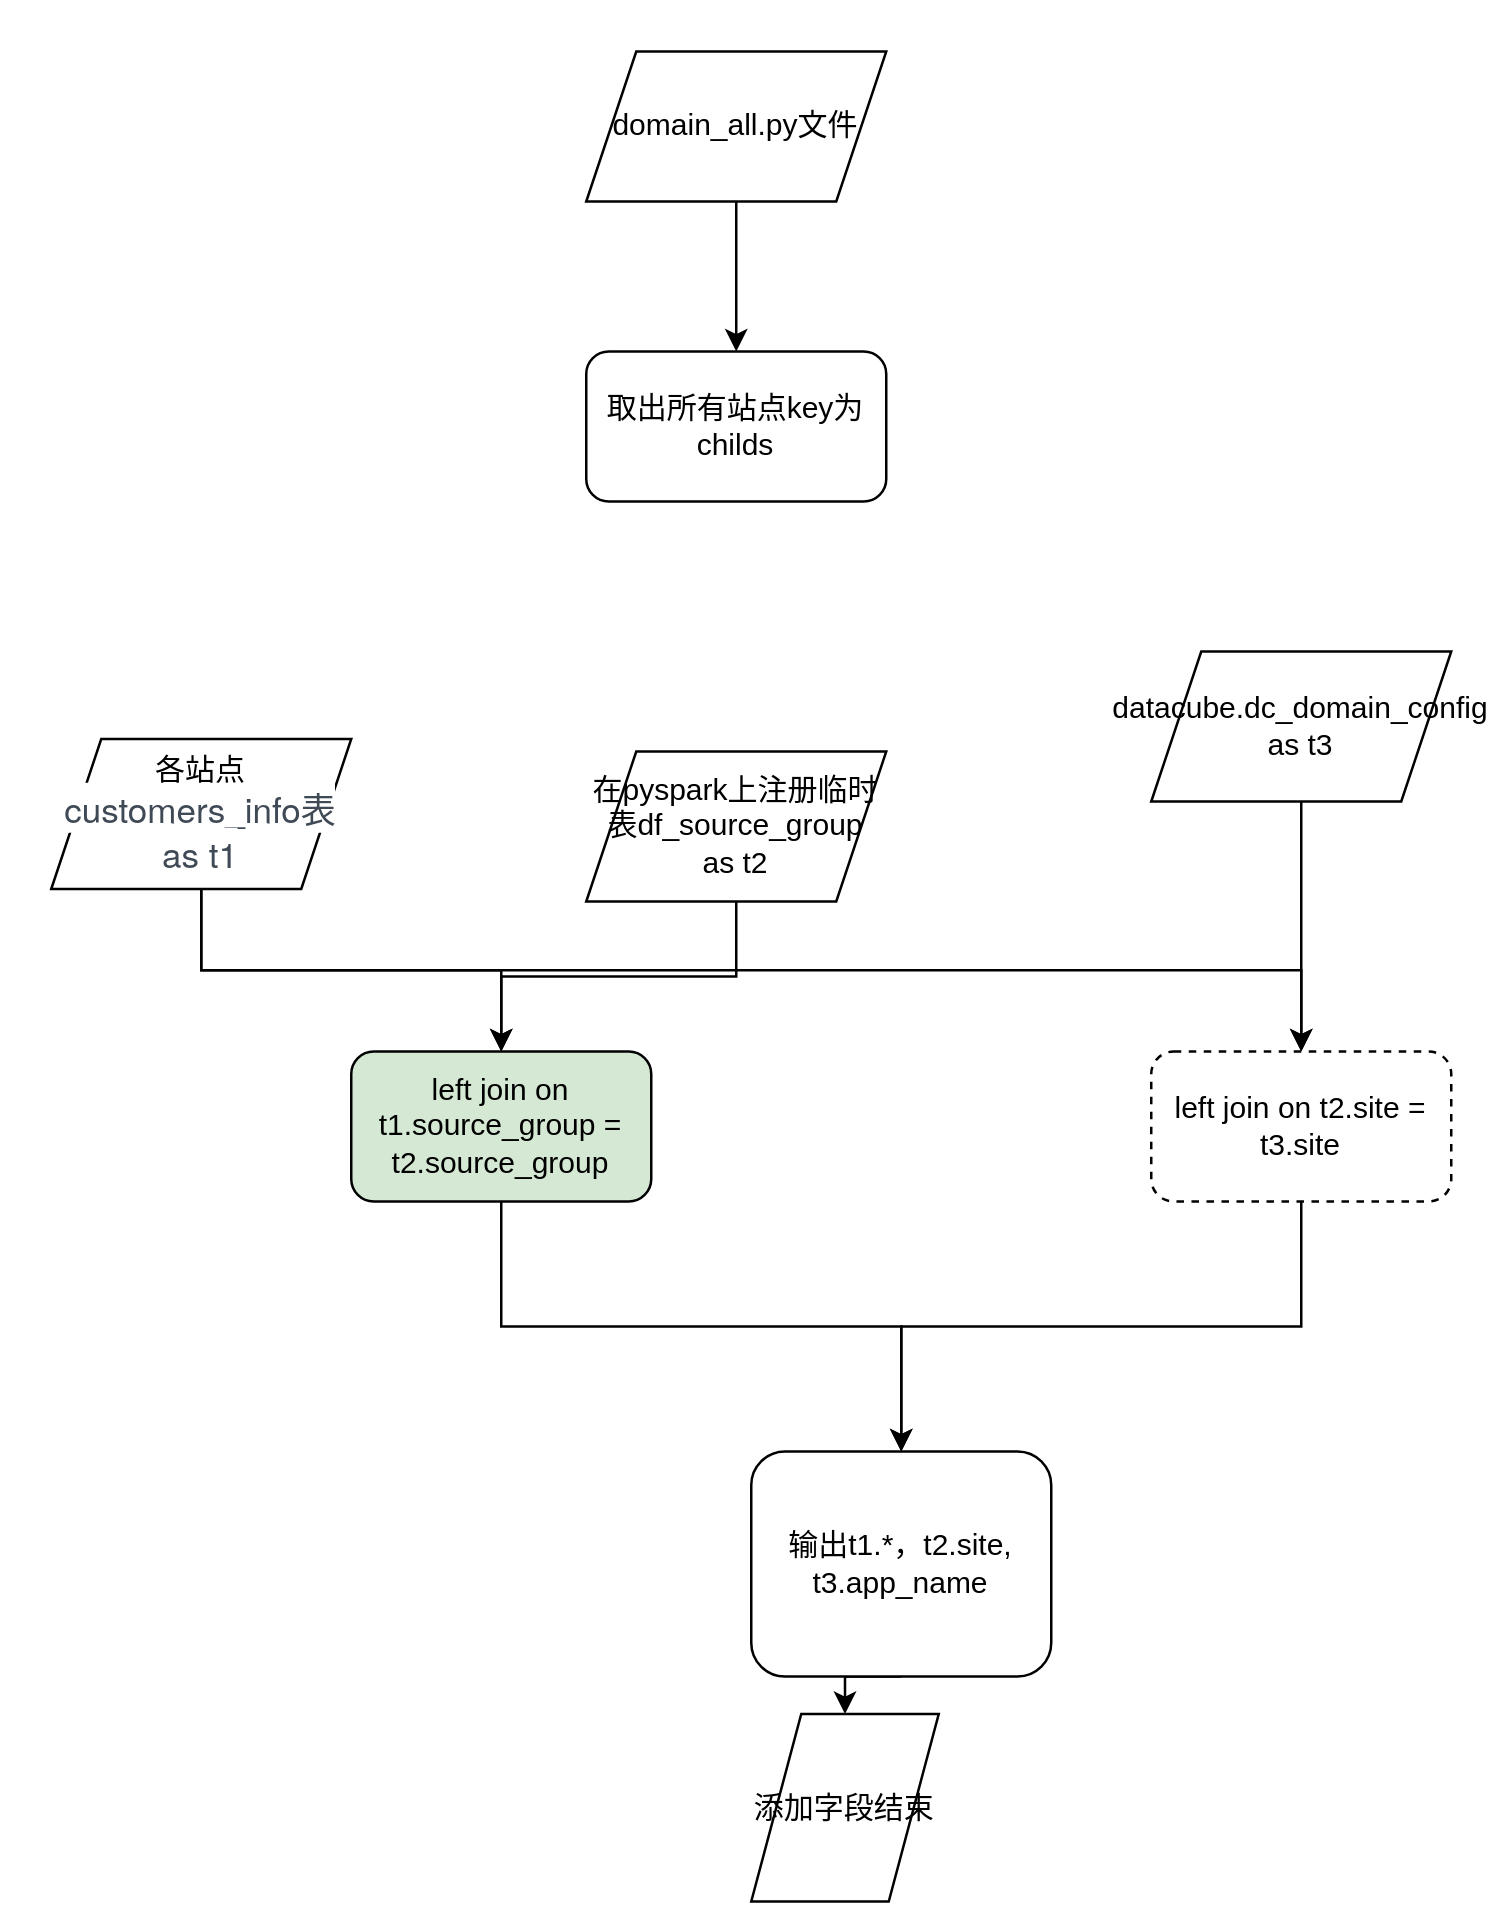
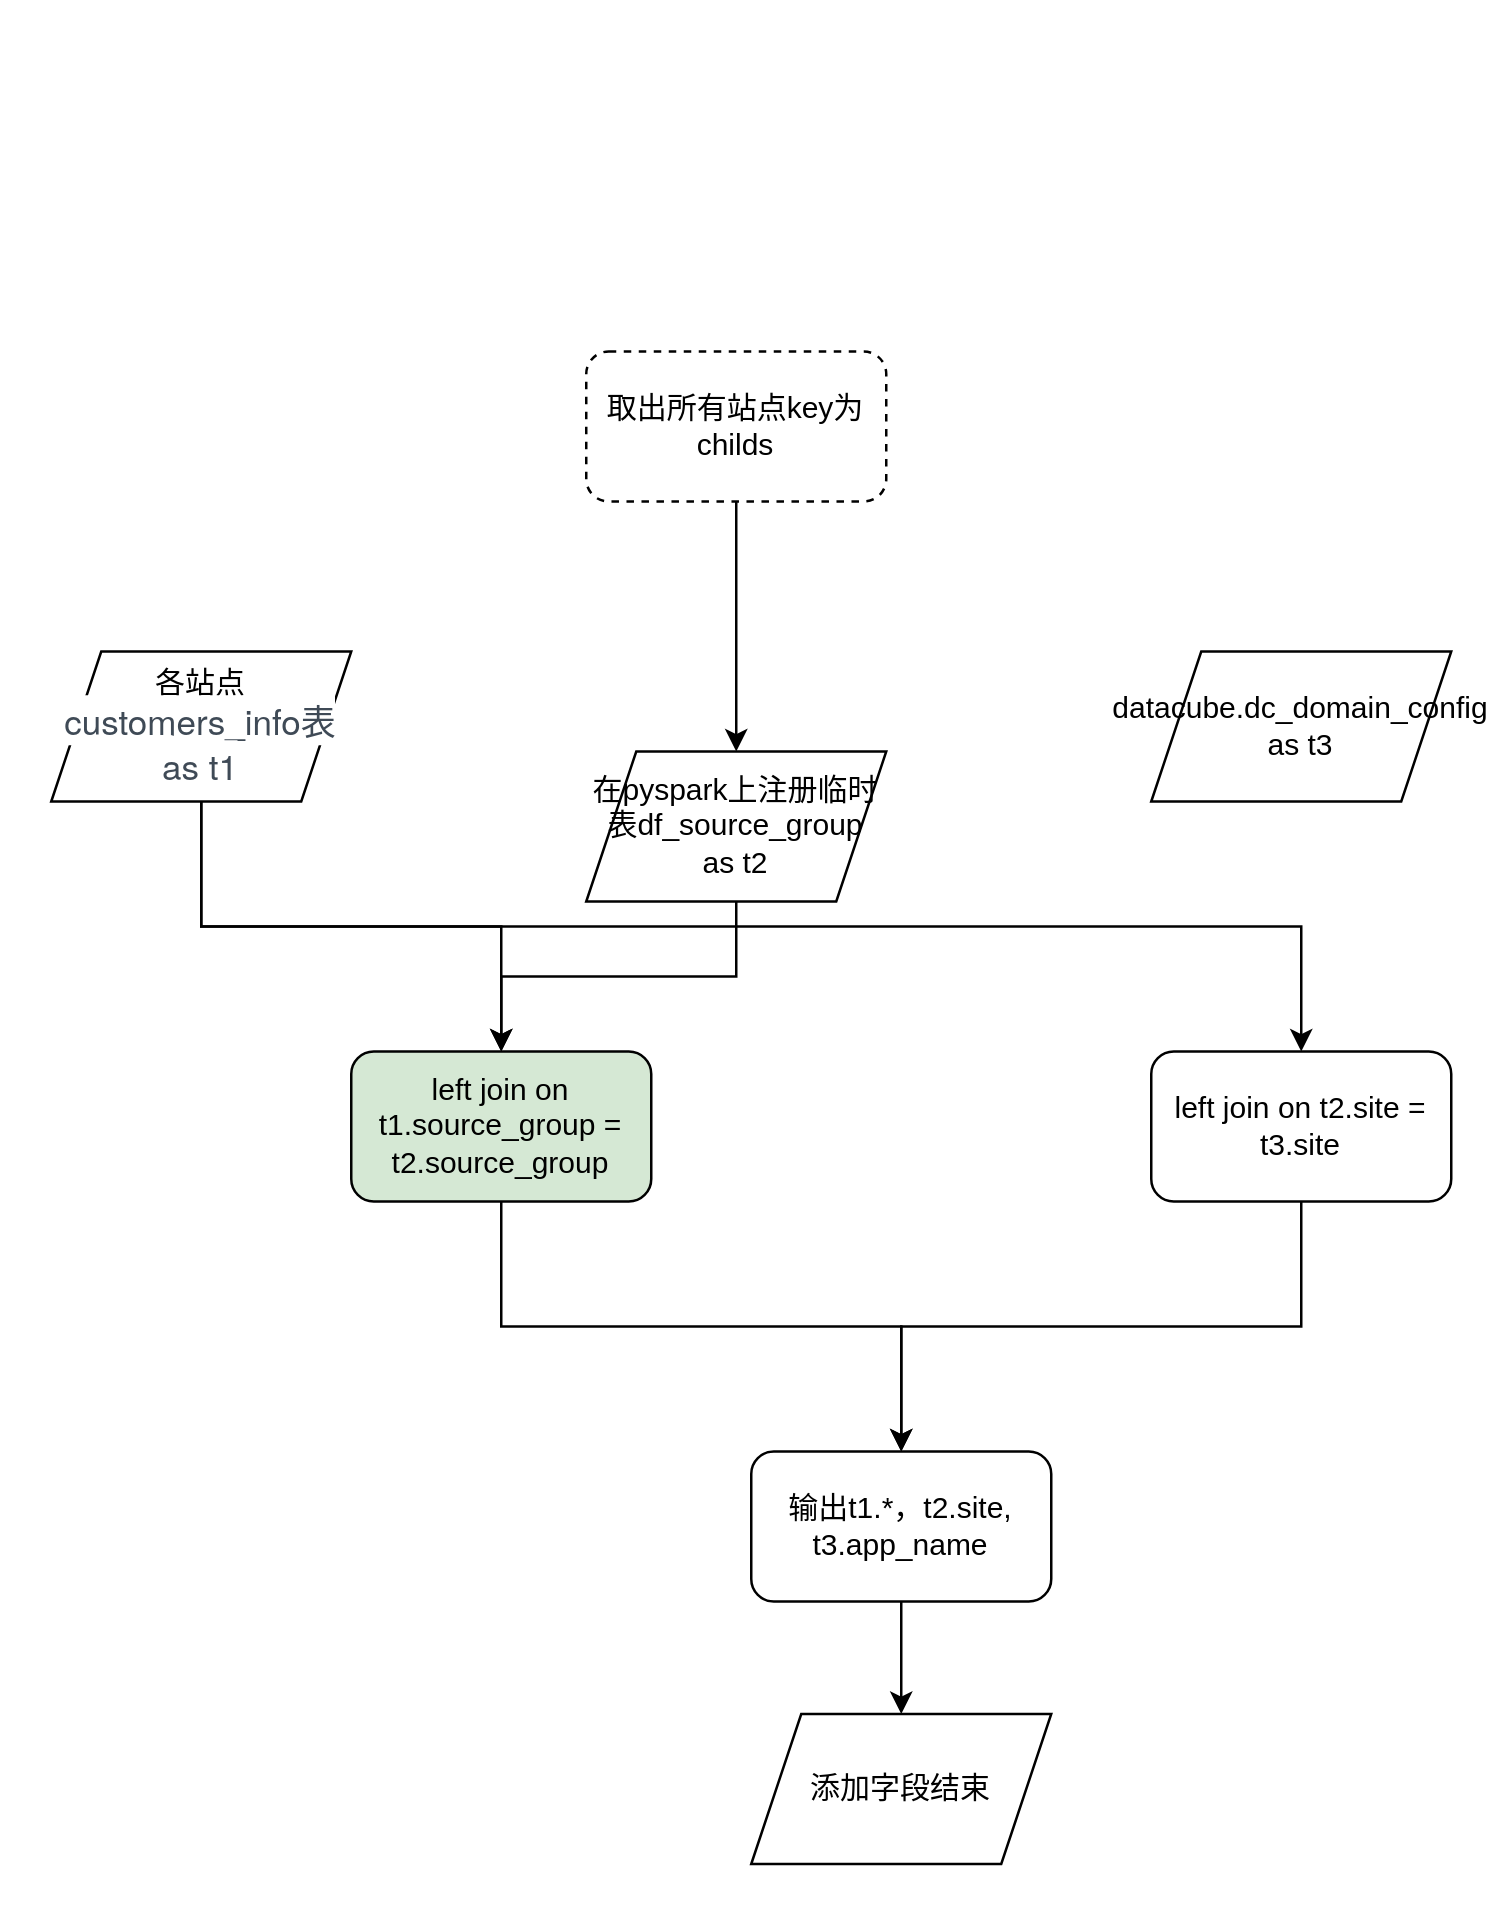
- <mxCell id="6" value="domain_all.py文件" style="shape=parallelogram;perimeter=parallelogramPerimeter;whiteSpace=wrap;html=1;fixedSize=1;" vertex="1" parent="1"><mxGeometry x="234" y="20" width="120" height="60" as="geometry" /></mxCell>
- <mxCell id="5" style="edgeStyle=orthogonalEdgeStyle;rounded=0;orthogonalLoop=1;jettySize=auto;html=1;exitX=0.5;exitY=1;exitDx=0;exitDy=0;" edge="1" parent="1" source="6" target="8"><mxGeometry relative="1" as="geometry" /></mxCell>
- <mxCell id="8" value="取出所有站点key为childs" style="rounded=1;whiteSpace=wrap;html=1;" vertex="1" parent="1"><mxGeometry x="234" y="140" width="120" height="60" as="geometry" /></mxCell>
+ <mxCell id="8" value="取出所有站点key为childs" style="rounded=1;whiteSpace=wrap;html=1;dashed=1;" vertex="1" parent="1"><mxGeometry x="234" y="140" width="120" height="60" as="geometry" /></mxCell>
+ <mxCell id="7" style="edgeStyle=orthogonalEdgeStyle;rounded=0;orthogonalLoop=1;jettySize=auto;html=1;exitX=0.5;exitY=1;exitDx=0;exitDy=0;entryX=0.5;entryY=0;entryDx=0;entryDy=0;" edge="1" parent="1" source="8" target="10"><mxGeometry relative="1" as="geometry" /></mxCell>
- <mxCell id="4" value="各站点&lt;span style=&quot;color: rgb(63 , 74 , 86) ; font-family: &amp;#34;microsoft yahei&amp;#34; , &amp;#34;helvetica neue&amp;#34; , &amp;#34;pingfang sc&amp;#34; , sans-serif ; font-size: 14px ; text-align: left ; background-color: rgb(255 , 255 , 255)&quot;&gt;customers_info表 as t1&lt;/span&gt;" style="shape=parallelogram;perimeter=parallelogramPerimeter;whiteSpace=wrap;html=1;fixedSize=1;" vertex="1" parent="1"><mxGeometry x="20" y="295" width="120" height="60" as="geometry" /></mxCell>
+ <mxCell id="4" value="各站点&lt;span style=&quot;color: rgb(63 , 74 , 86) ; font-family: &amp;#34;microsoft yahei&amp;#34; , &amp;#34;helvetica neue&amp;#34; , &amp;#34;pingfang sc&amp;#34; , sans-serif ; font-size: 14px ; text-align: left ; background-color: rgb(255 , 255 , 255)&quot;&gt;customers_info表 as t1&lt;/span&gt;" style="shape=parallelogram;perimeter=parallelogramPerimeter;whiteSpace=wrap;html=1;fixedSize=1;" vertex="1" parent="1"><mxGeometry x="20" y="260" width="120" height="60" as="geometry" /></mxCell>
- <mxCell id="13" style="edgeStyle=orthogonalEdgeStyle;rounded=0;orthogonalLoop=1;jettySize=auto;html=1;exitX=0.5;exitY=1;exitDx=0;exitDy=0;" edge="1" parent="1" source="14" target="18"><mxGeometry relative="1" as="geometry" /></mxCell>
- <mxCell id="18" value="left join on t2.site = t3.site" style="rounded=1;whiteSpace=wrap;html=1;dashed=1;" vertex="1" parent="1"><mxGeometry x="460" y="420" width="120" height="60" as="geometry" /></mxCell>
+ <mxCell id="18" value="left join on t2.site = t3.site" style="rounded=1;whiteSpace=wrap;html=1;" vertex="1" parent="1"><mxGeometry x="460" y="420" width="120" height="60" as="geometry" /></mxCell>
- <mxCell id="16" value="&lt;span&gt;输出t1.*，t2.site, t3.app_name&lt;/span&gt;" style="rounded=1;whiteSpace=wrap;html=1;" vertex="1" parent="1"><mxGeometry x="300" y="580" width="120" height="90" as="geometry" /></mxCell>
+ <mxCell id="16" value="&lt;span&gt;输出t1.*，t2.site, t3.app_name&lt;/span&gt;" style="rounded=1;whiteSpace=wrap;html=1;" vertex="1" parent="1"><mxGeometry x="300" y="580" width="120" height="60" as="geometry" /></mxCell>
- <mxCell id="19" value="添加字段结束" style="shape=parallelogram;perimeter=parallelogramPerimeter;whiteSpace=wrap;html=1;fixedSize=1;" vertex="1" parent="1"><mxGeometry x="300" y="685" width="75" height="75" as="geometry" /></mxCell>
+ <mxCell id="19" value="添加字段结束" style="shape=parallelogram;perimeter=parallelogramPerimeter;whiteSpace=wrap;html=1;fixedSize=1;" vertex="1" parent="1"><mxGeometry x="300" y="685" width="120" height="60" as="geometry" /></mxCell>
